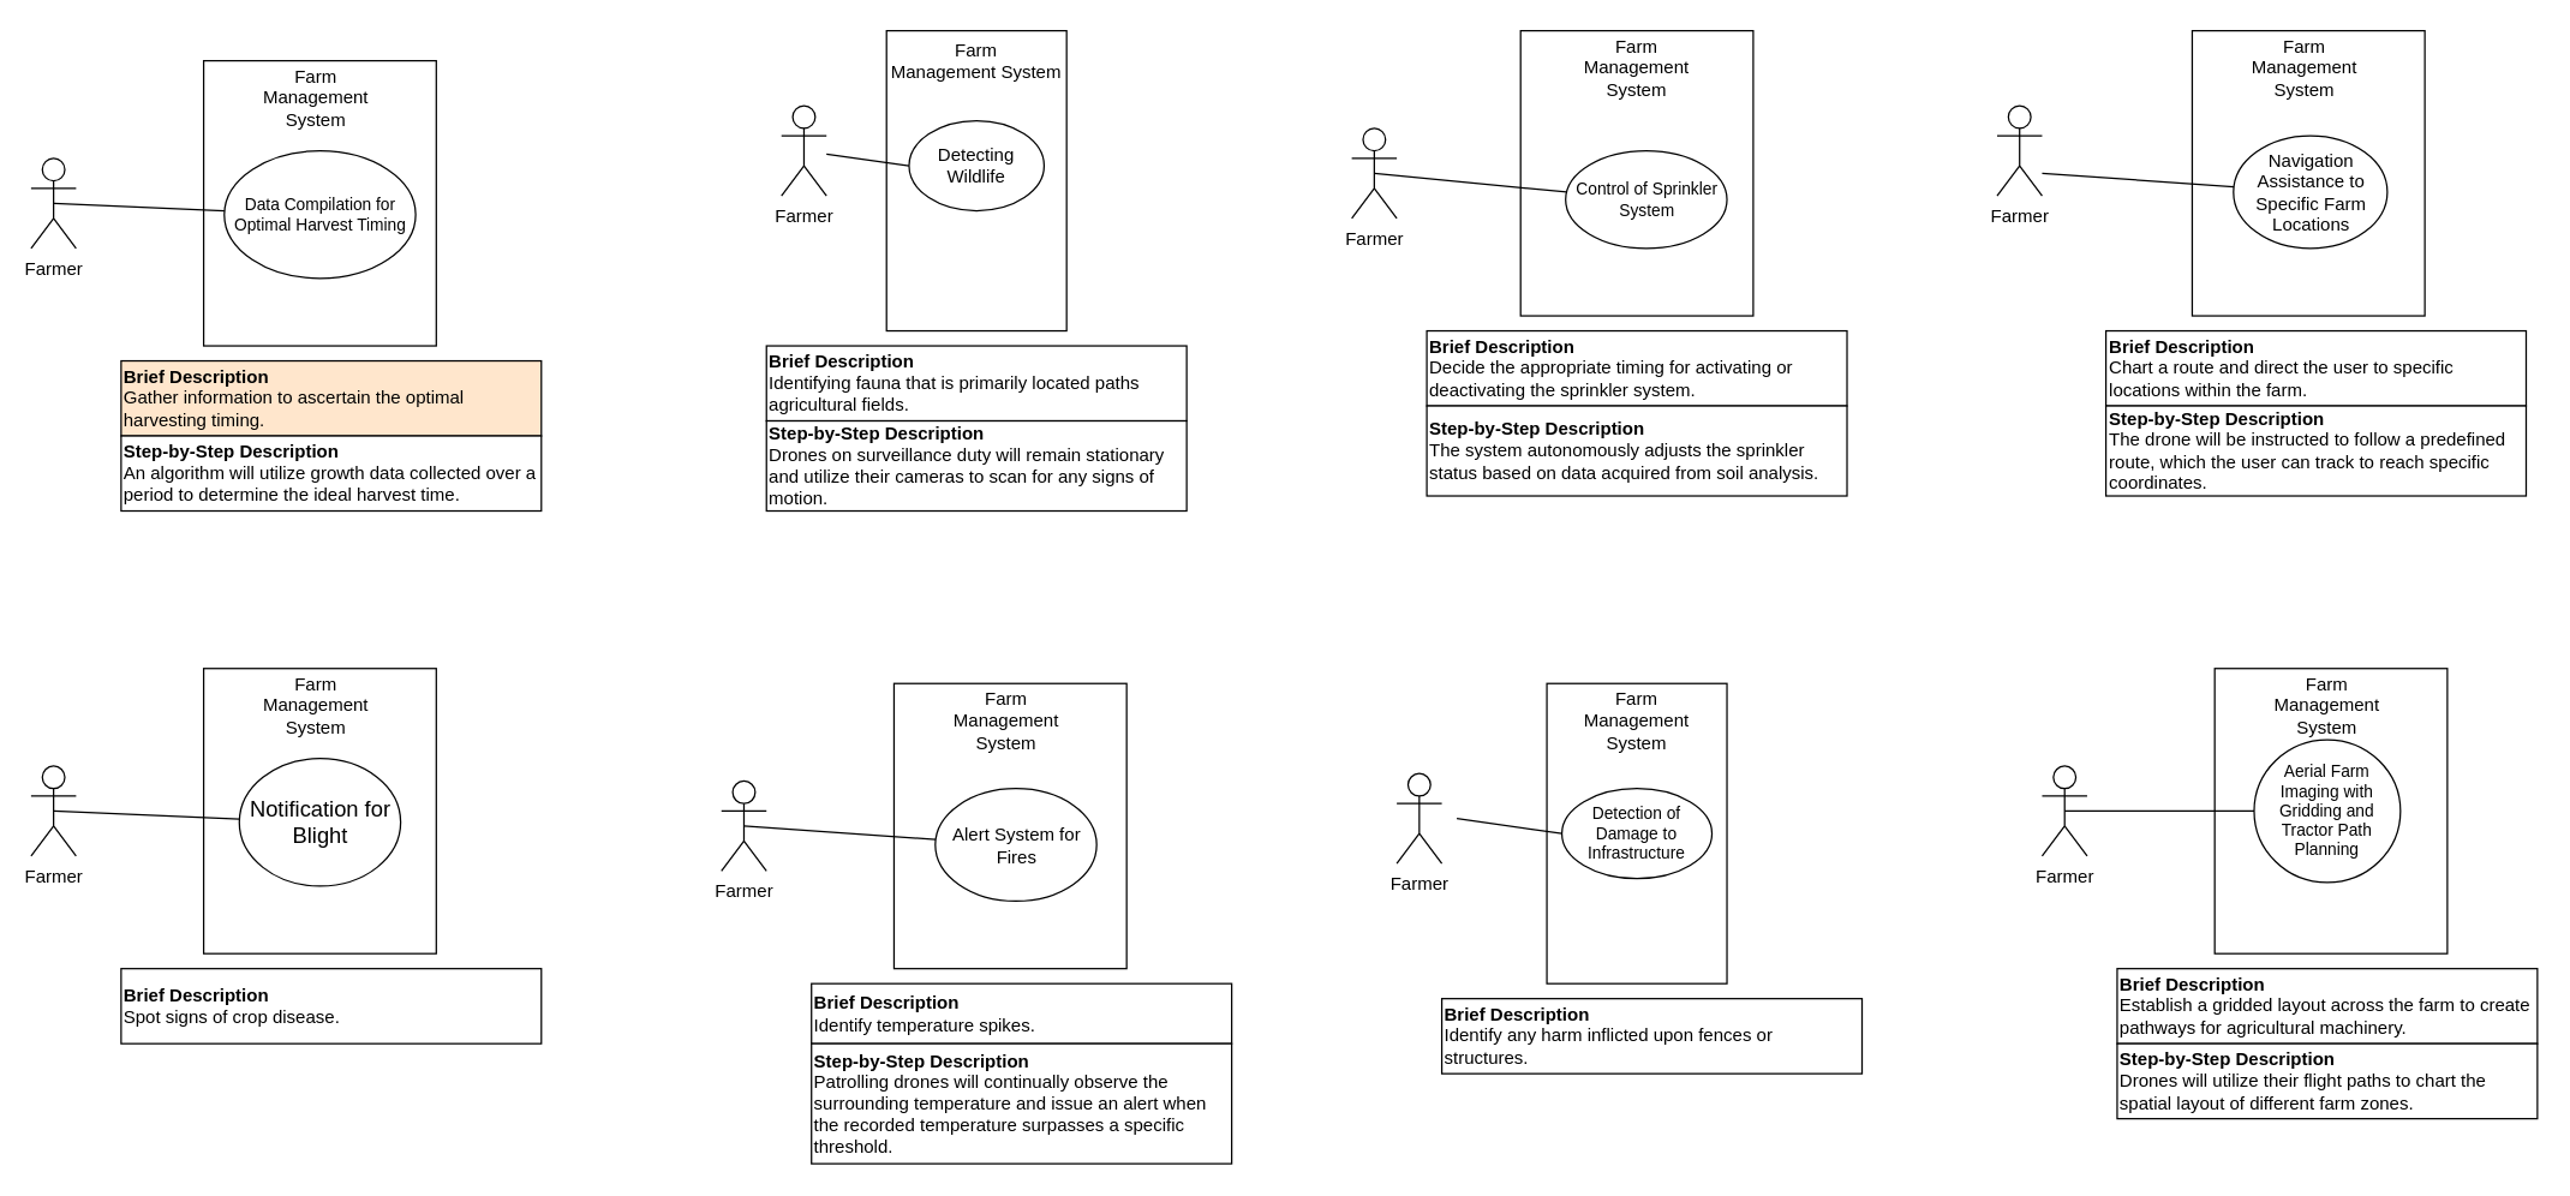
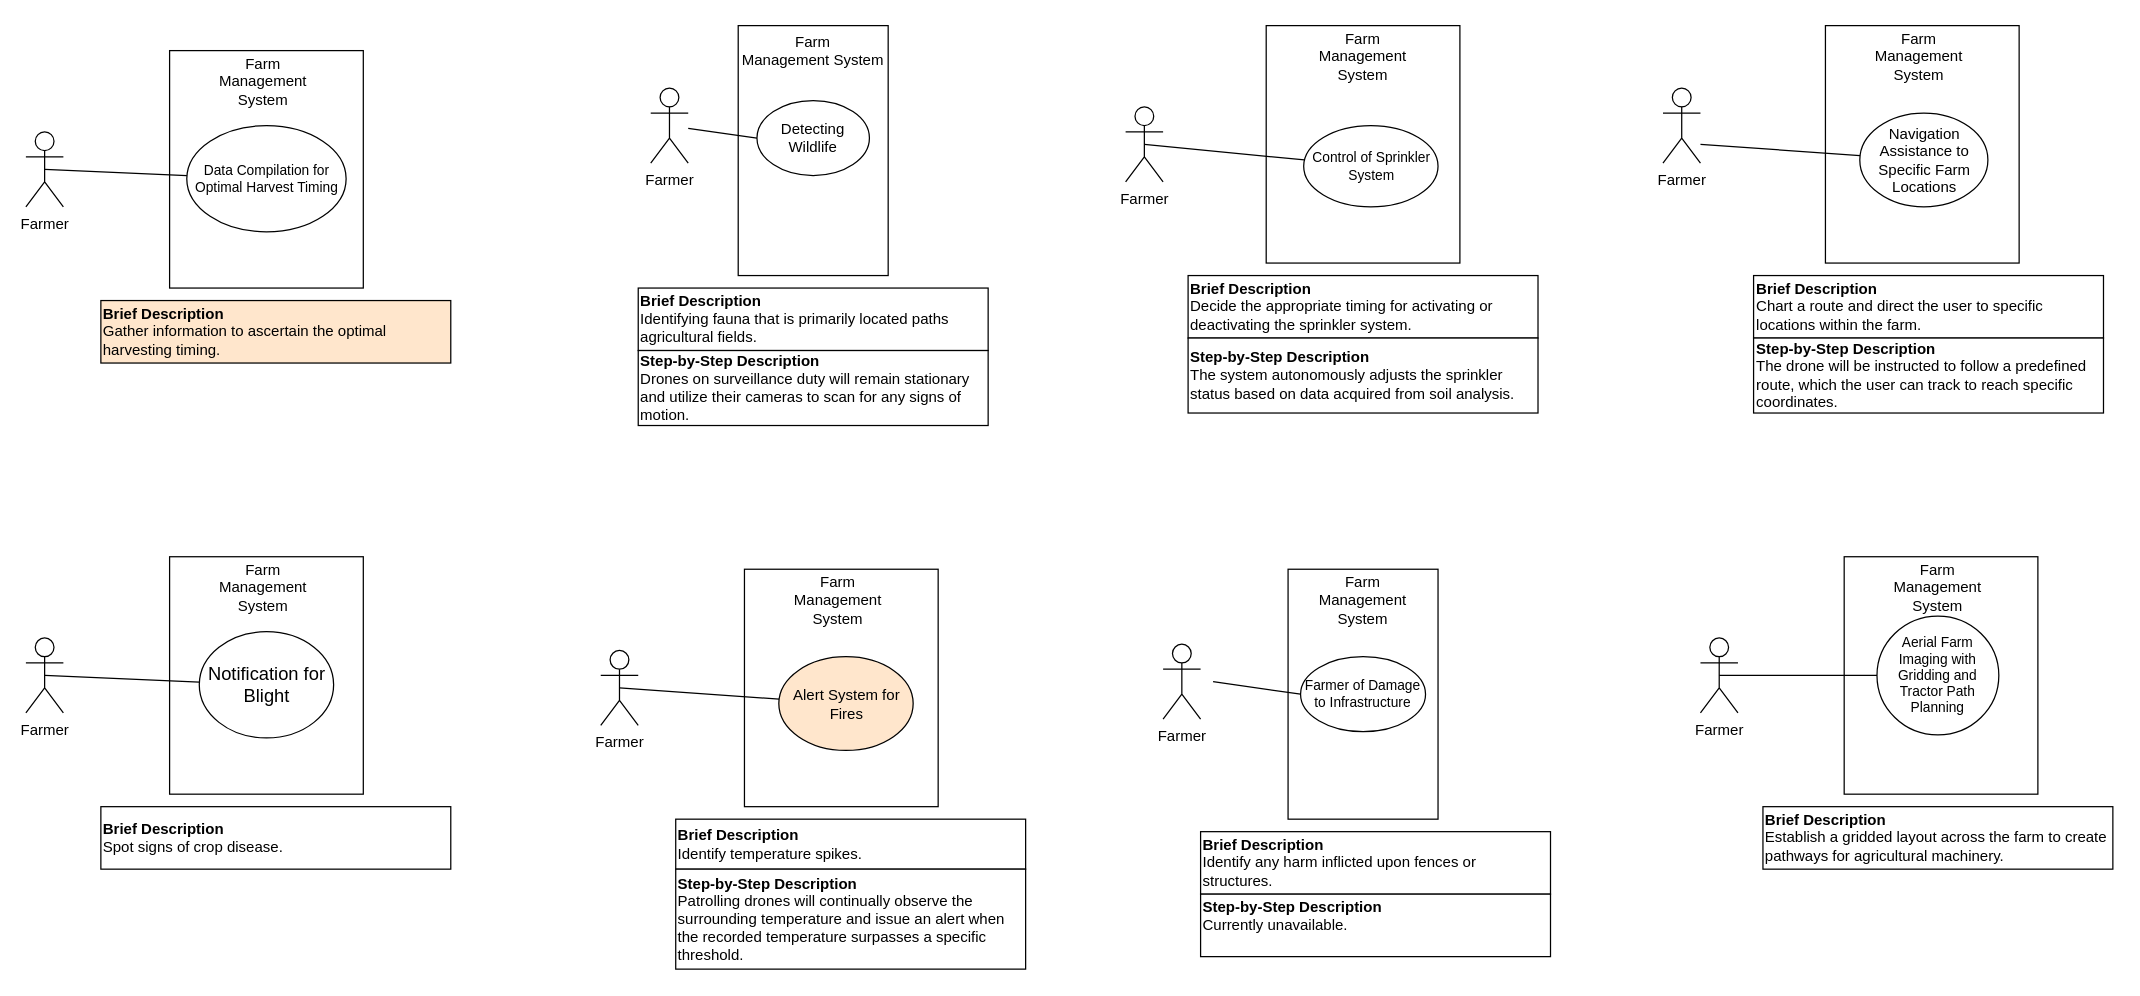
- <mxCell id="51" value="&lt;b&gt;Step-by-Step Description&lt;br&gt;&lt;/b&gt;An algorithm will utilize growth data collected over a period to determine the ideal harvest time." style="rounded=0;whiteSpace=wrap;html=1;align=left;" parent="1" vertex="1"><mxGeometry x="80" y="290" width="280" height="50" as="geometry" /></mxCell>
- <mxCell id="10" value="Detection of Damage to Infrastructure" style="ellipse;whiteSpace=wrap;html=1;fontSize=11;" parent="1" vertex="1"><mxGeometry x="1040" y="525" width="100" height="60" as="geometry" /></mxCell>
+ <mxCell id="10" value="Farmer of Damage to Infrastructure" style="ellipse;whiteSpace=wrap;html=1;fontSize=11;" parent="1" vertex="1"><mxGeometry x="1040" y="525" width="100" height="60" as="geometry" /></mxCell>
- <mxCell id="38" value="&lt;font face=&quot;Arial&quot;&gt;Alert System for Fires&lt;/font&gt;" style="ellipse;whiteSpace=wrap;html=1;" parent="1" vertex="1"><mxGeometry x="622.5" y="525" width="107.5" height="75" as="geometry" /></mxCell>
+ <mxCell id="38" value="&lt;font face=&quot;Arial&quot;&gt;Alert System for Fires&lt;/font&gt;" style="ellipse;whiteSpace=wrap;html=1;fillColor=#ffe6cc;" parent="1" vertex="1"><mxGeometry x="622.5" y="525" width="107.5" height="75" as="geometry" /></mxCell>
- <mxCell id="53" value="&lt;b&gt;Step-by-Step Description&lt;br&gt;&lt;/b&gt;Drones will utilize their flight paths to chart the spatial layout of different farm zones." style="rounded=0;whiteSpace=wrap;html=1;align=left;" parent="1" vertex="1"><mxGeometry x="1410" y="695" width="280" height="50" as="geometry" /></mxCell>
+ <mxCell id="46" value="&lt;b&gt;Step-by-Step Description&lt;br&gt;&lt;/b&gt;Currently unavailable.&lt;br&gt;&lt;br&gt;" style="rounded=0;whiteSpace=wrap;html=1;align=left;" parent="1" vertex="1"><mxGeometry x="960" y="715" width="280" height="50" as="geometry" /></mxCell>
